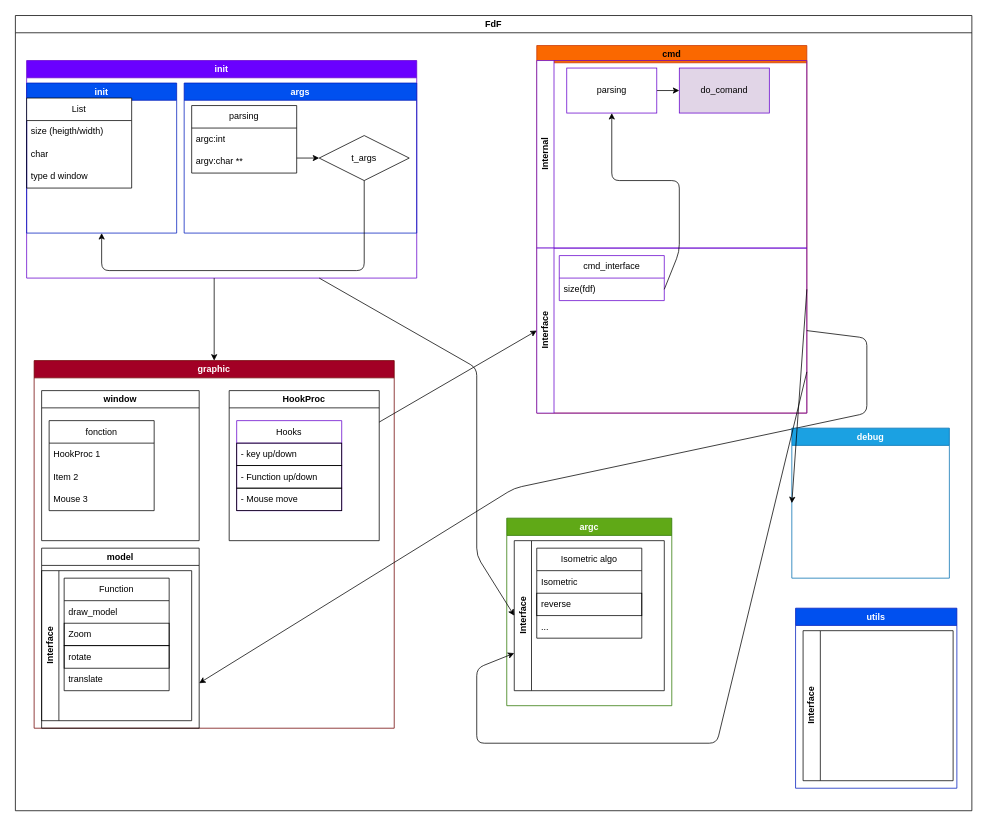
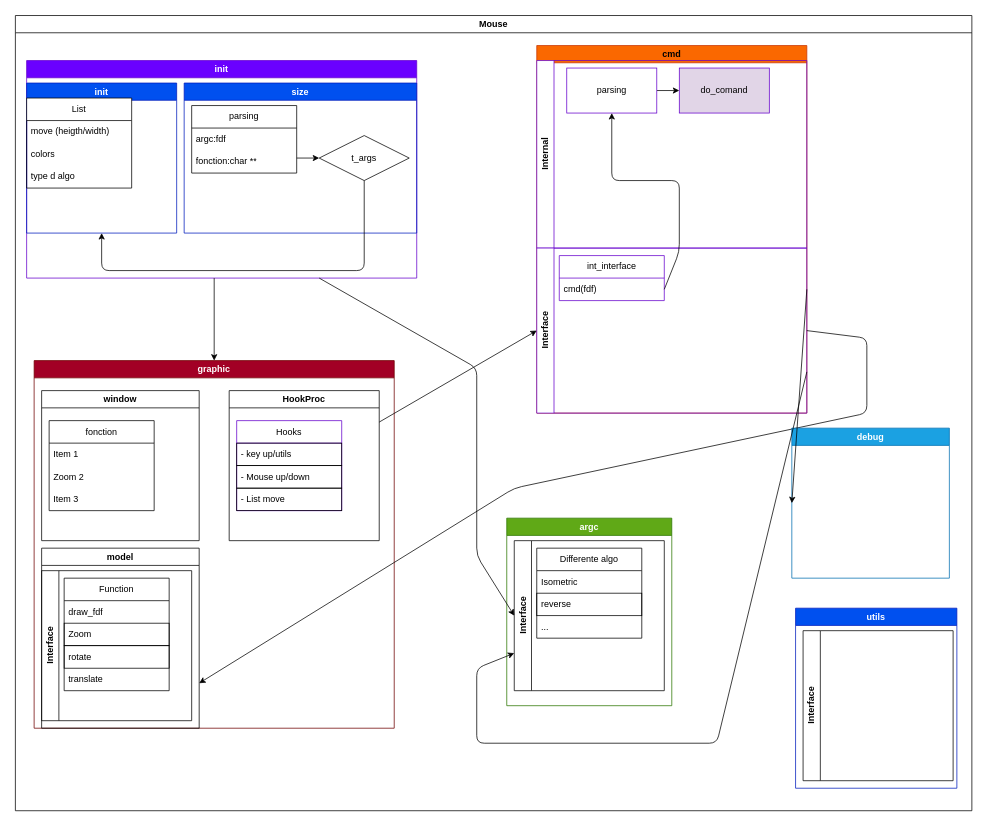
- <mxCell id="2" value="FdF" style="swimlane;whiteSpace=wrap;html=1;" parent="1" vertex="1"><mxGeometry x="20" y="20" width="1275" height="1060" as="geometry"><mxRectangle x="40" y="40" width="60" height="30" as="alternateBounds" /></mxGeometry></mxCell>
+ <mxCell id="2" value="Mouse" style="swimlane;whiteSpace=wrap;html=1;" parent="1" vertex="1"><mxGeometry x="20" y="20" width="1275" height="1060" as="geometry"><mxRectangle x="40" y="40" width="60" height="30" as="alternateBounds" /></mxGeometry></mxCell>
- <mxCell id="9" value="args" style="swimlane;whiteSpace=wrap;html=1;fillColor=#0050ef;fontColor=#ffffff;strokeColor=#001DBC;" parent="3" vertex="1"><mxGeometry x="210" y="30" width="310" height="200" as="geometry" /></mxCell>
+ <mxCell id="9" value="size" style="swimlane;whiteSpace=wrap;html=1;fillColor=#0050ef;fontColor=#ffffff;strokeColor=#001DBC;" parent="3" vertex="1"><mxGeometry x="210" y="30" width="310" height="200" as="geometry" /></mxCell>
- <mxCell id="6" value="size (heigth/width)" style="text;strokeColor=none;fillColor=none;align=left;verticalAlign=middle;spacingLeft=4;spacingRight=4;overflow=hidden;points=[[0,0.5],[1,0.5]];portConstraint=eastwest;rotatable=0;whiteSpace=wrap;html=1;" parent="5" vertex="1"><mxGeometry y="30" width="140" height="30" as="geometry" /></mxCell>
+ <mxCell id="6" value="move (heigth/width)" style="text;strokeColor=none;fillColor=none;align=left;verticalAlign=middle;spacingLeft=4;spacingRight=4;overflow=hidden;points=[[0,0.5],[1,0.5]];portConstraint=eastwest;rotatable=0;whiteSpace=wrap;html=1;" parent="5" vertex="1"><mxGeometry y="30" width="140" height="30" as="geometry" /></mxCell>
- <mxCell id="11" value="argc:int" style="text;strokeColor=none;fillColor=none;align=left;verticalAlign=middle;spacingLeft=4;spacingRight=4;overflow=hidden;points=[[0,0.5],[1,0.5]];portConstraint=eastwest;rotatable=0;whiteSpace=wrap;html=1;" parent="10" vertex="1"><mxGeometry y="30" width="140" height="30" as="geometry" /></mxCell>
+ <mxCell id="11" value="argc:fdf" style="text;strokeColor=none;fillColor=none;align=left;verticalAlign=middle;spacingLeft=4;spacingRight=4;overflow=hidden;points=[[0,0.5],[1,0.5]];portConstraint=eastwest;rotatable=0;whiteSpace=wrap;html=1;" parent="10" vertex="1"><mxGeometry y="30" width="140" height="30" as="geometry" /></mxCell>
- <mxCell id="7" value="char" style="text;strokeColor=none;fillColor=none;align=left;verticalAlign=middle;spacingLeft=4;spacingRight=4;overflow=hidden;points=[[0,0.5],[1,0.5]];portConstraint=eastwest;rotatable=0;whiteSpace=wrap;html=1;" parent="5" vertex="1"><mxGeometry y="60" width="140" height="30" as="geometry" /></mxCell>
+ <mxCell id="7" value="colors" style="text;strokeColor=none;fillColor=none;align=left;verticalAlign=middle;spacingLeft=4;spacingRight=4;overflow=hidden;points=[[0,0.5],[1,0.5]];portConstraint=eastwest;rotatable=0;whiteSpace=wrap;html=1;" parent="5" vertex="1"><mxGeometry y="60" width="140" height="30" as="geometry" /></mxCell>
- <mxCell id="12" value="argv:char **" style="text;strokeColor=none;fillColor=none;align=left;verticalAlign=middle;spacingLeft=4;spacingRight=4;overflow=hidden;points=[[0,0.5],[1,0.5]];portConstraint=eastwest;rotatable=0;whiteSpace=wrap;html=1;" parent="10" vertex="1"><mxGeometry y="60" width="140" height="30" as="geometry" /></mxCell>
+ <mxCell id="12" value="fonction:char **" style="text;strokeColor=none;fillColor=none;align=left;verticalAlign=middle;spacingLeft=4;spacingRight=4;overflow=hidden;points=[[0,0.5],[1,0.5]];portConstraint=eastwest;rotatable=0;whiteSpace=wrap;html=1;" parent="10" vertex="1"><mxGeometry y="60" width="140" height="30" as="geometry" /></mxCell>
- <mxCell id="8" value="type d window" style="text;strokeColor=none;fillColor=none;align=left;verticalAlign=middle;spacingLeft=4;spacingRight=4;overflow=hidden;points=[[0,0.5],[1,0.5]];portConstraint=eastwest;rotatable=0;whiteSpace=wrap;html=1;" parent="5" vertex="1"><mxGeometry y="90" width="140" height="30" as="geometry" /></mxCell>
+ <mxCell id="8" value="type d algo" style="text;strokeColor=none;fillColor=none;align=left;verticalAlign=middle;spacingLeft=4;spacingRight=4;overflow=hidden;points=[[0,0.5],[1,0.5]];portConstraint=eastwest;rotatable=0;whiteSpace=wrap;html=1;" parent="5" vertex="1"><mxGeometry y="90" width="140" height="30" as="geometry" /></mxCell>
- <mxCell id="41" value="cmd_interface" style="swimlane;fontStyle=0;childLayout=stackLayout;horizontal=1;startSize=30;horizontalStack=0;resizeParent=1;resizeParentMax=0;resizeLast=0;collapsible=1;marginBottom=0;whiteSpace=wrap;html=1;strokeColor=#6600CC;" parent="40" vertex="1"><mxGeometry x="30" y="10" width="140" height="60" as="geometry" /></mxCell>
+ <mxCell id="41" value="int_interface" style="swimlane;fontStyle=0;childLayout=stackLayout;horizontal=1;startSize=30;horizontalStack=0;resizeParent=1;resizeParentMax=0;resizeLast=0;collapsible=1;marginBottom=0;whiteSpace=wrap;html=1;strokeColor=#6600CC;" parent="40" vertex="1"><mxGeometry x="30" y="10" width="140" height="60" as="geometry" /></mxCell>
- <mxCell id="42" value="size(fdf)" style="text;strokeColor=none;fillColor=none;align=left;verticalAlign=middle;spacingLeft=4;spacingRight=4;overflow=hidden;points=[[0,0.5],[1,0.5]];portConstraint=eastwest;rotatable=0;whiteSpace=wrap;html=1;" parent="41" vertex="1"><mxGeometry y="30" width="140" height="30" as="geometry" /></mxCell>
+ <mxCell id="42" value="cmd(fdf)" style="text;strokeColor=none;fillColor=none;align=left;verticalAlign=middle;spacingLeft=4;spacingRight=4;overflow=hidden;points=[[0,0.5],[1,0.5]];portConstraint=eastwest;rotatable=0;whiteSpace=wrap;html=1;" parent="41" vertex="1"><mxGeometry y="30" width="140" height="30" as="geometry" /></mxCell>
- <mxCell id="24" value="HookProc 1" style="text;strokeColor=none;fillColor=none;align=left;verticalAlign=middle;spacingLeft=4;spacingRight=4;overflow=hidden;points=[[0,0.5],[1,0.5]];portConstraint=eastwest;rotatable=0;whiteSpace=wrap;html=1;rounded=0;" parent="23" vertex="1"><mxGeometry y="30" width="140" height="30" as="geometry" /></mxCell>
+ <mxCell id="24" value="Item 1" style="text;strokeColor=none;fillColor=none;align=left;verticalAlign=middle;spacingLeft=4;spacingRight=4;overflow=hidden;points=[[0,0.5],[1,0.5]];portConstraint=eastwest;rotatable=0;whiteSpace=wrap;html=1;rounded=0;" parent="23" vertex="1"><mxGeometry y="30" width="140" height="30" as="geometry" /></mxCell>
- <mxCell id="19" value="- key up/down" style="text;strokeColor=default;fillColor=none;align=left;verticalAlign=middle;spacingLeft=4;spacingRight=4;overflow=hidden;points=[[0,0.5],[1,0.5]];portConstraint=eastwest;rotatable=0;whiteSpace=wrap;html=1;" parent="18" vertex="1"><mxGeometry y="30" width="140" height="30" as="geometry" /></mxCell>
+ <mxCell id="19" value="- key up/utils" style="text;strokeColor=default;fillColor=none;align=left;verticalAlign=middle;spacingLeft=4;spacingRight=4;overflow=hidden;points=[[0,0.5],[1,0.5]];portConstraint=eastwest;rotatable=0;whiteSpace=wrap;html=1;" parent="18" vertex="1"><mxGeometry y="30" width="140" height="30" as="geometry" /></mxCell>
- <mxCell id="25" value="Item 2" style="text;strokeColor=none;fillColor=none;align=left;verticalAlign=middle;spacingLeft=4;spacingRight=4;overflow=hidden;points=[[0,0.5],[1,0.5]];portConstraint=eastwest;rotatable=0;whiteSpace=wrap;html=1;rounded=0;" parent="23" vertex="1"><mxGeometry y="60" width="140" height="30" as="geometry" /></mxCell>
+ <mxCell id="25" value="Zoom 2" style="text;strokeColor=none;fillColor=none;align=left;verticalAlign=middle;spacingLeft=4;spacingRight=4;overflow=hidden;points=[[0,0.5],[1,0.5]];portConstraint=eastwest;rotatable=0;whiteSpace=wrap;html=1;rounded=0;" parent="23" vertex="1"><mxGeometry y="60" width="140" height="30" as="geometry" /></mxCell>
- <mxCell id="20" value="- Function up/down" style="text;strokeColor=default;fillColor=none;align=left;verticalAlign=middle;spacingLeft=4;spacingRight=4;overflow=hidden;points=[[0,0.5],[1,0.5]];portConstraint=eastwest;rotatable=0;whiteSpace=wrap;html=1;rounded=0;" parent="18" vertex="1"><mxGeometry y="60" width="140" height="30" as="geometry" /></mxCell>
+ <mxCell id="20" value="- Mouse up/down" style="text;strokeColor=default;fillColor=none;align=left;verticalAlign=middle;spacingLeft=4;spacingRight=4;overflow=hidden;points=[[0,0.5],[1,0.5]];portConstraint=eastwest;rotatable=0;whiteSpace=wrap;html=1;rounded=0;" parent="18" vertex="1"><mxGeometry y="60" width="140" height="30" as="geometry" /></mxCell>
- <mxCell id="26" value="Mouse 3" style="text;strokeColor=none;fillColor=none;align=left;verticalAlign=middle;spacingLeft=4;spacingRight=4;overflow=hidden;points=[[0,0.5],[1,0.5]];portConstraint=eastwest;rotatable=0;whiteSpace=wrap;html=1;rounded=0;" parent="23" vertex="1"><mxGeometry y="90" width="140" height="30" as="geometry" /></mxCell>
+ <mxCell id="26" value="Item 3" style="text;strokeColor=none;fillColor=none;align=left;verticalAlign=middle;spacingLeft=4;spacingRight=4;overflow=hidden;points=[[0,0.5],[1,0.5]];portConstraint=eastwest;rotatable=0;whiteSpace=wrap;html=1;rounded=0;" parent="23" vertex="1"><mxGeometry y="90" width="140" height="30" as="geometry" /></mxCell>
- <mxCell id="21" value="- Mouse move" style="text;strokeColor=default;fillColor=none;align=left;verticalAlign=middle;spacingLeft=4;spacingRight=4;overflow=hidden;points=[[0,0.5],[1,0.5]];portConstraint=eastwest;rotatable=0;whiteSpace=wrap;html=1;" parent="18" vertex="1"><mxGeometry y="90" width="140" height="30" as="geometry" /></mxCell>
+ <mxCell id="21" value="- List move" style="text;strokeColor=default;fillColor=none;align=left;verticalAlign=middle;spacingLeft=4;spacingRight=4;overflow=hidden;points=[[0,0.5],[1,0.5]];portConstraint=eastwest;rotatable=0;whiteSpace=wrap;html=1;" parent="18" vertex="1"><mxGeometry y="90" width="140" height="30" as="geometry" /></mxCell>
- <mxCell id="52" value="Isometric algo" style="swimlane;fontStyle=0;childLayout=stackLayout;horizontal=1;startSize=30;horizontalStack=0;resizeParent=1;resizeParentMax=0;resizeLast=0;collapsible=1;marginBottom=0;whiteSpace=wrap;html=1;rounded=0;strokeColor=default;fillColor=none;" parent="51" vertex="1"><mxGeometry x="30" y="10" width="140" height="120" as="geometry" /></mxCell>
+ <mxCell id="52" value="Differente algo" style="swimlane;fontStyle=0;childLayout=stackLayout;horizontal=1;startSize=30;horizontalStack=0;resizeParent=1;resizeParentMax=0;resizeLast=0;collapsible=1;marginBottom=0;whiteSpace=wrap;html=1;rounded=0;strokeColor=default;fillColor=none;" parent="51" vertex="1"><mxGeometry x="30" y="10" width="140" height="120" as="geometry" /></mxCell>
- <mxCell id="30" value="draw_model" style="text;strokeColor=none;fillColor=none;align=left;verticalAlign=middle;spacingLeft=4;spacingRight=4;overflow=hidden;points=[[0,0.5],[1,0.5]];portConstraint=eastwest;rotatable=0;whiteSpace=wrap;html=1;rounded=0;" parent="29" vertex="1"><mxGeometry y="30" width="140" height="30" as="geometry" /></mxCell>
+ <mxCell id="30" value="draw_fdf" style="text;strokeColor=none;fillColor=none;align=left;verticalAlign=middle;spacingLeft=4;spacingRight=4;overflow=hidden;points=[[0,0.5],[1,0.5]];portConstraint=eastwest;rotatable=0;whiteSpace=wrap;html=1;rounded=0;" parent="29" vertex="1"><mxGeometry y="30" width="140" height="30" as="geometry" /></mxCell>
